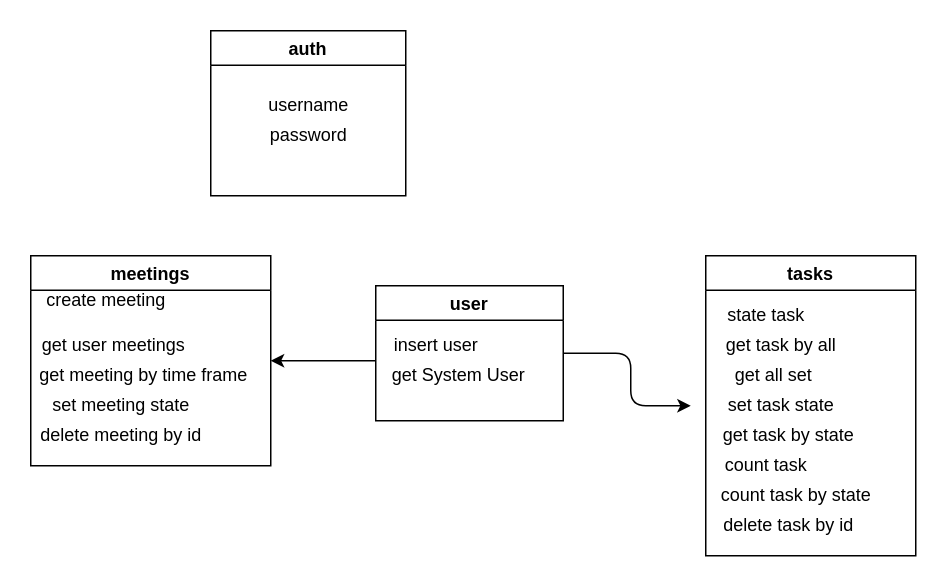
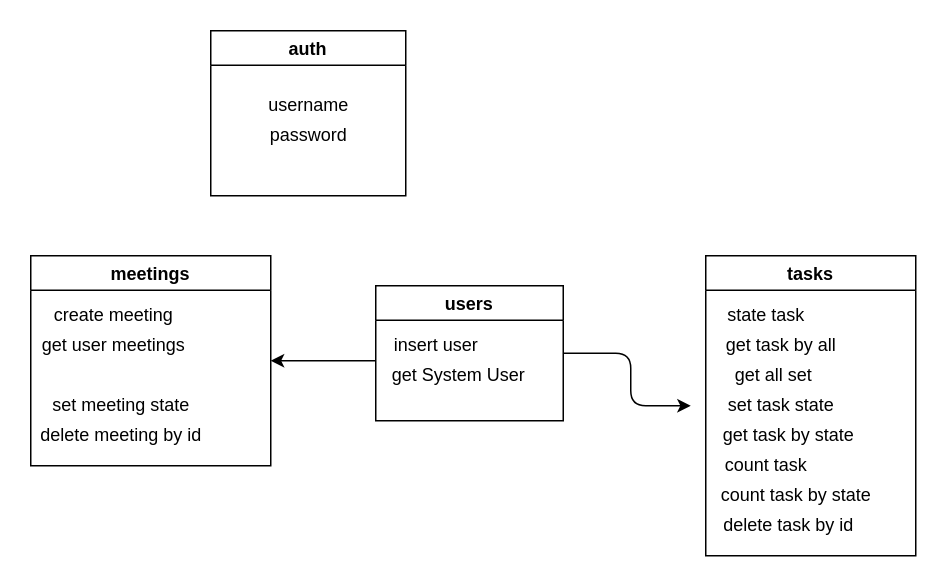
- <mxCell id="18" value="create meeting" style="text;html=1;align=center;verticalAlign=middle;resizable=0;points=[];autosize=1;strokeColor=none;" vertex="1" parent="14"><mxGeometry x="5" y="20" width="90" height="20" as="geometry" /></mxCell>
+ <mxCell id="18" value="create meeting" style="text;html=1;align=center;verticalAlign=middle;resizable=0;points=[];autosize=1;strokeColor=none;" vertex="1" parent="14"><mxGeometry x="10" y="30" width="90" height="20" as="geometry" /></mxCell>
- <mxCell id="20" value="user" style="swimlane;" vertex="1" parent="1"><mxGeometry x="250" y="190" width="125" height="90" as="geometry" /></mxCell>
+ <mxCell id="20" value="users" style="swimlane;" vertex="1" parent="1"><mxGeometry x="250" y="190" width="125" height="90" as="geometry" /></mxCell>
- <mxCell id="15" value="get meeting by time frame" style="text;html=1;align=center;verticalAlign=middle;resizable=0;points=[];autosize=1;strokeColor=none;" vertex="1" parent="14"><mxGeometry y="70" width="150" height="20" as="geometry" /></mxCell>
